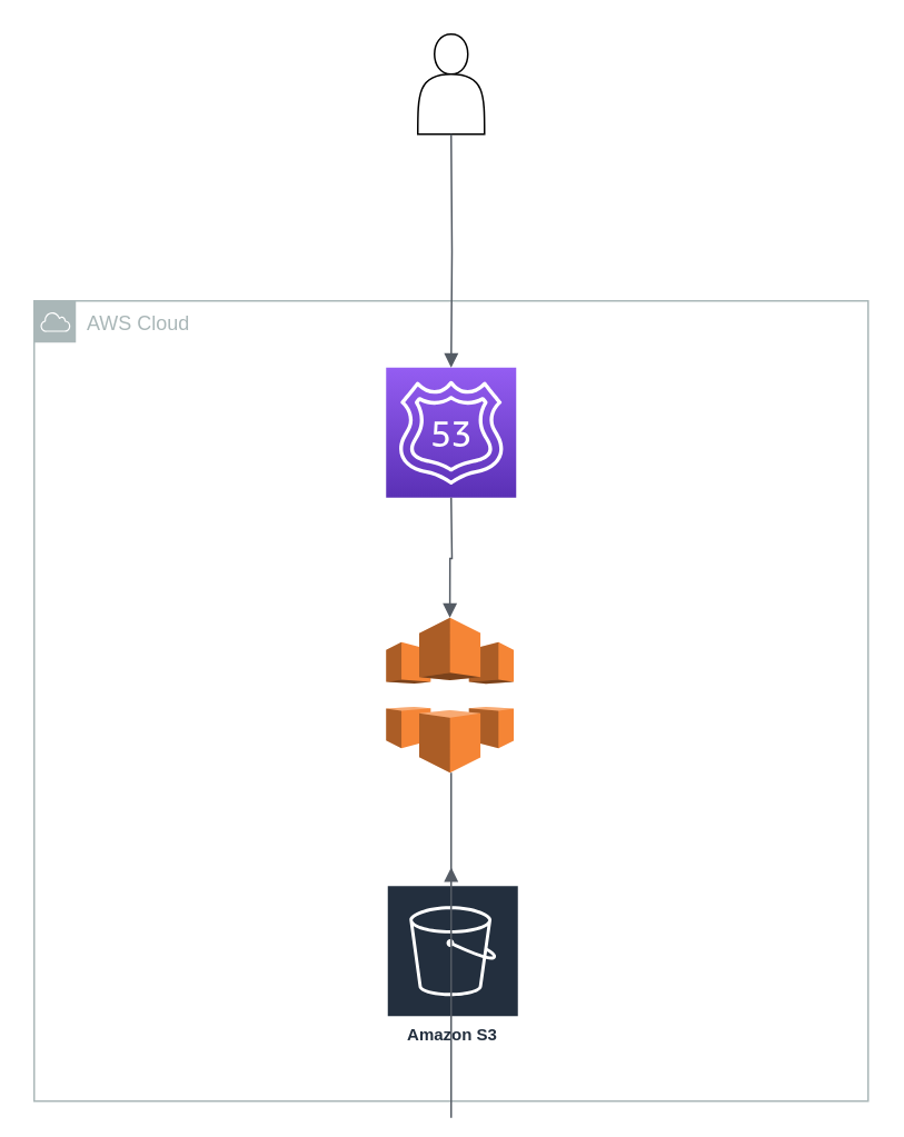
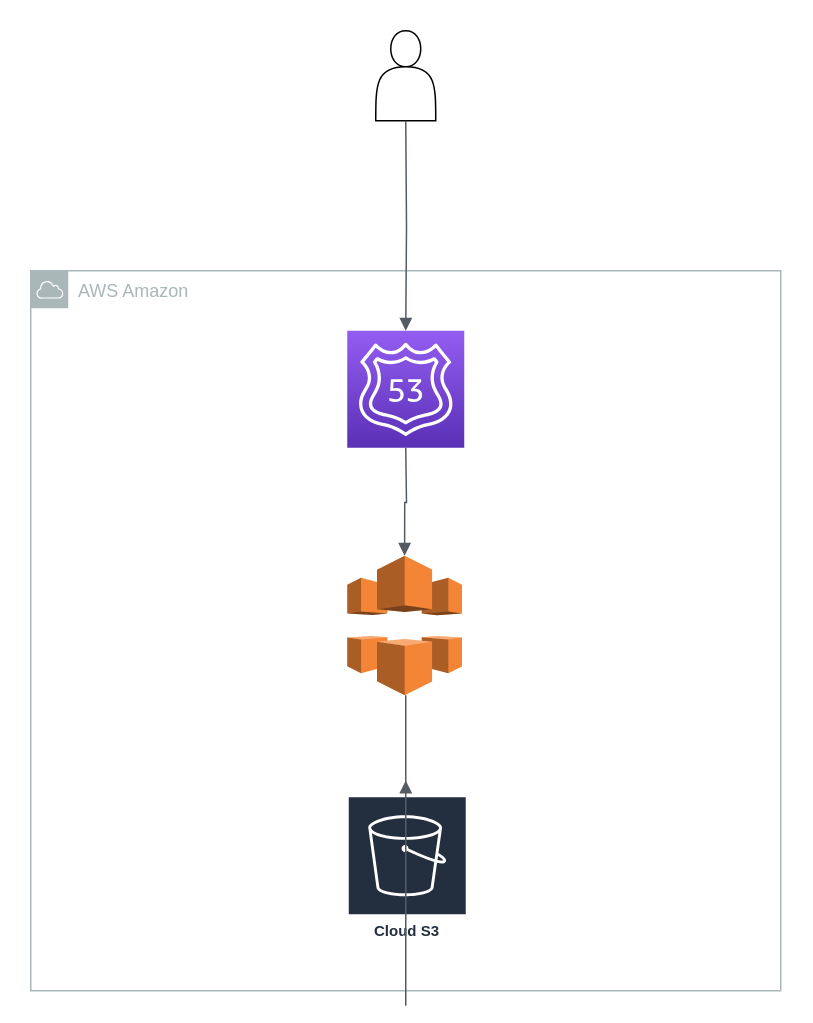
- <mxCell id="2" value="AWS Cloud" style="sketch=0;outlineConnect=0;gradientColor=none;html=1;whiteSpace=wrap;fontSize=12;fontStyle=0;shape=mxgraph.aws4.group;grIcon=mxgraph.aws4.group_aws_cloud;strokeColor=#AAB7B8;fillColor=none;verticalAlign=top;align=left;spacingLeft=30;fontColor=#AAB7B8;dashed=0;" vertex="1" parent="1"><mxGeometry x="20" y="180" width="500" height="480" as="geometry" /></mxCell>
+ <mxCell id="2" value="AWS Amazon" style="sketch=0;outlineConnect=0;gradientColor=none;html=1;whiteSpace=wrap;fontSize=12;fontStyle=0;shape=mxgraph.aws4.group;grIcon=mxgraph.aws4.group_aws_cloud;strokeColor=#AAB7B8;fillColor=none;verticalAlign=top;align=left;spacingLeft=30;fontColor=#AAB7B8;dashed=0;" vertex="1" parent="1"><mxGeometry x="20" y="180" width="500" height="480" as="geometry" /></mxCell>
- <mxCell id="6" value="Amazon S3" style="sketch=0;outlineConnect=0;fontColor=#232F3E;gradientColor=none;strokeColor=#ffffff;fillColor=#232F3E;dashed=0;verticalLabelPosition=middle;verticalAlign=bottom;align=center;html=1;whiteSpace=wrap;fontSize=10;fontStyle=1;spacing=3;shape=mxgraph.aws4.productIcon;prIcon=mxgraph.aws4.s3;" vertex="1" parent="1"><mxGeometry x="231" y="530" width="80" height="100" as="geometry" /></mxCell>
+ <mxCell id="6" value="Cloud S3" style="sketch=0;outlineConnect=0;fontColor=#232F3E;gradientColor=none;strokeColor=#ffffff;fillColor=#232F3E;dashed=0;verticalLabelPosition=middle;verticalAlign=bottom;align=center;html=1;whiteSpace=wrap;fontSize=10;fontStyle=1;spacing=3;shape=mxgraph.aws4.productIcon;prIcon=mxgraph.aws4.s3;" vertex="1" parent="1"><mxGeometry x="231" y="530" width="80" height="100" as="geometry" /></mxCell>
